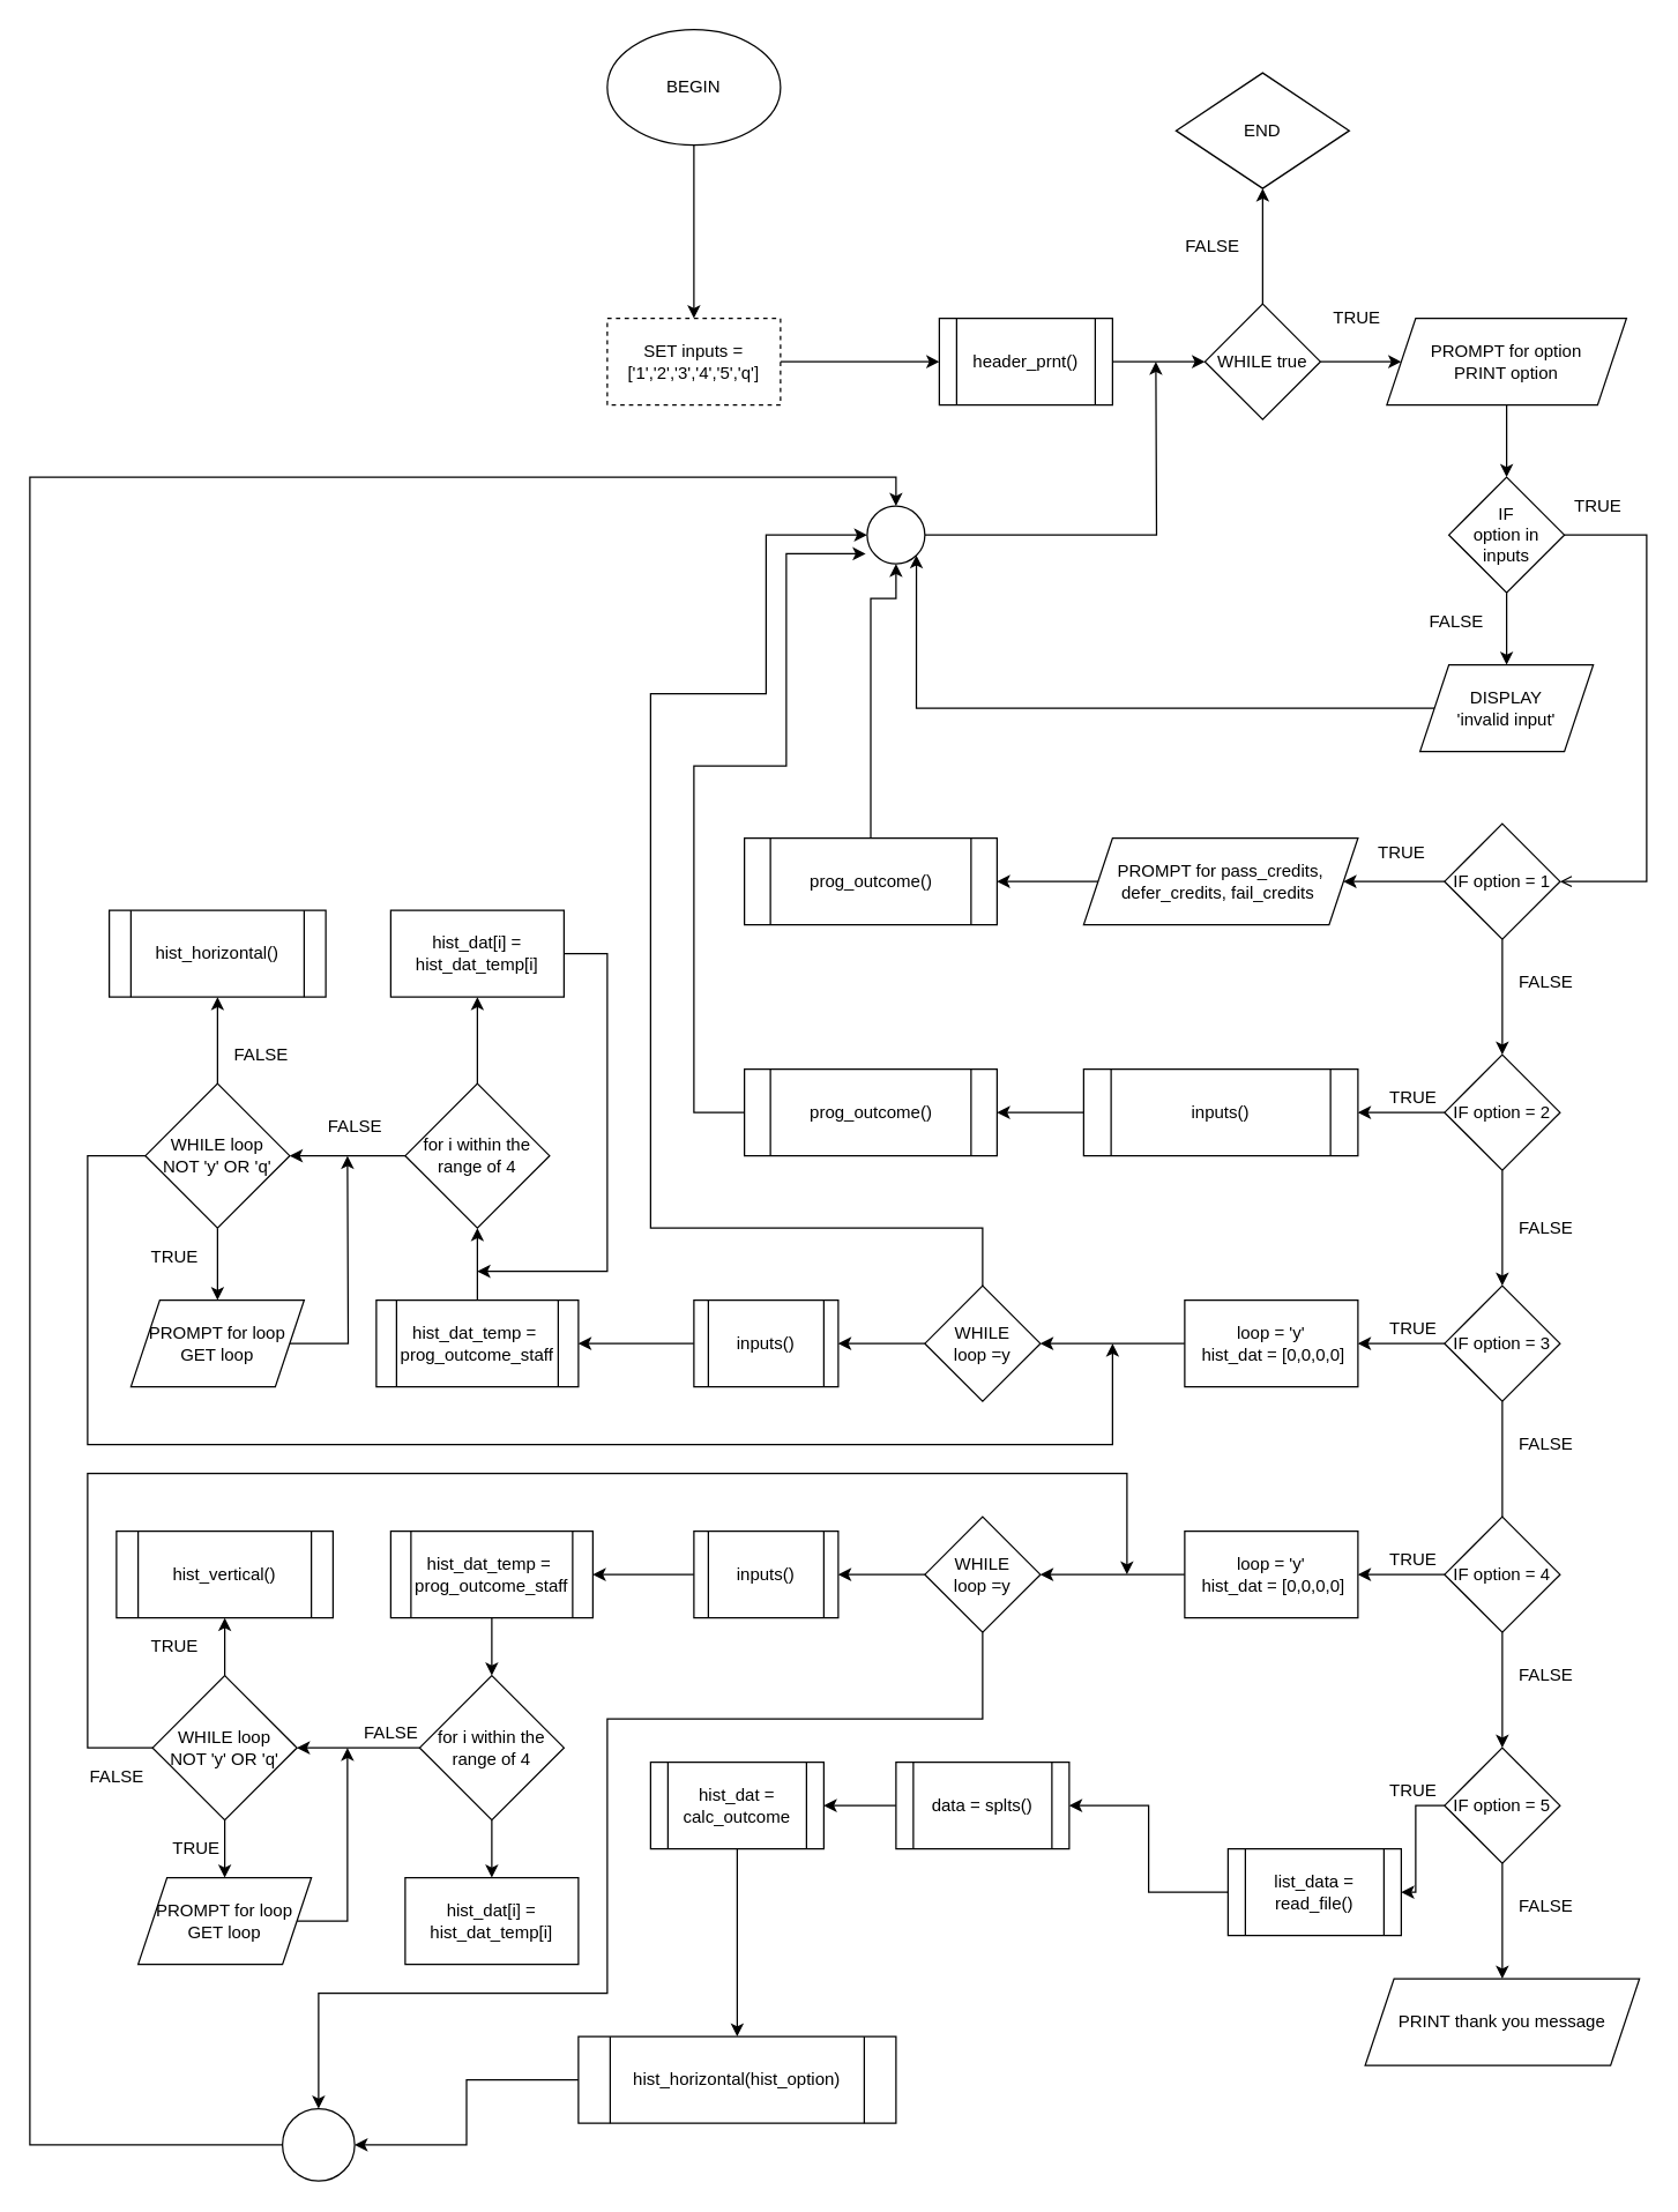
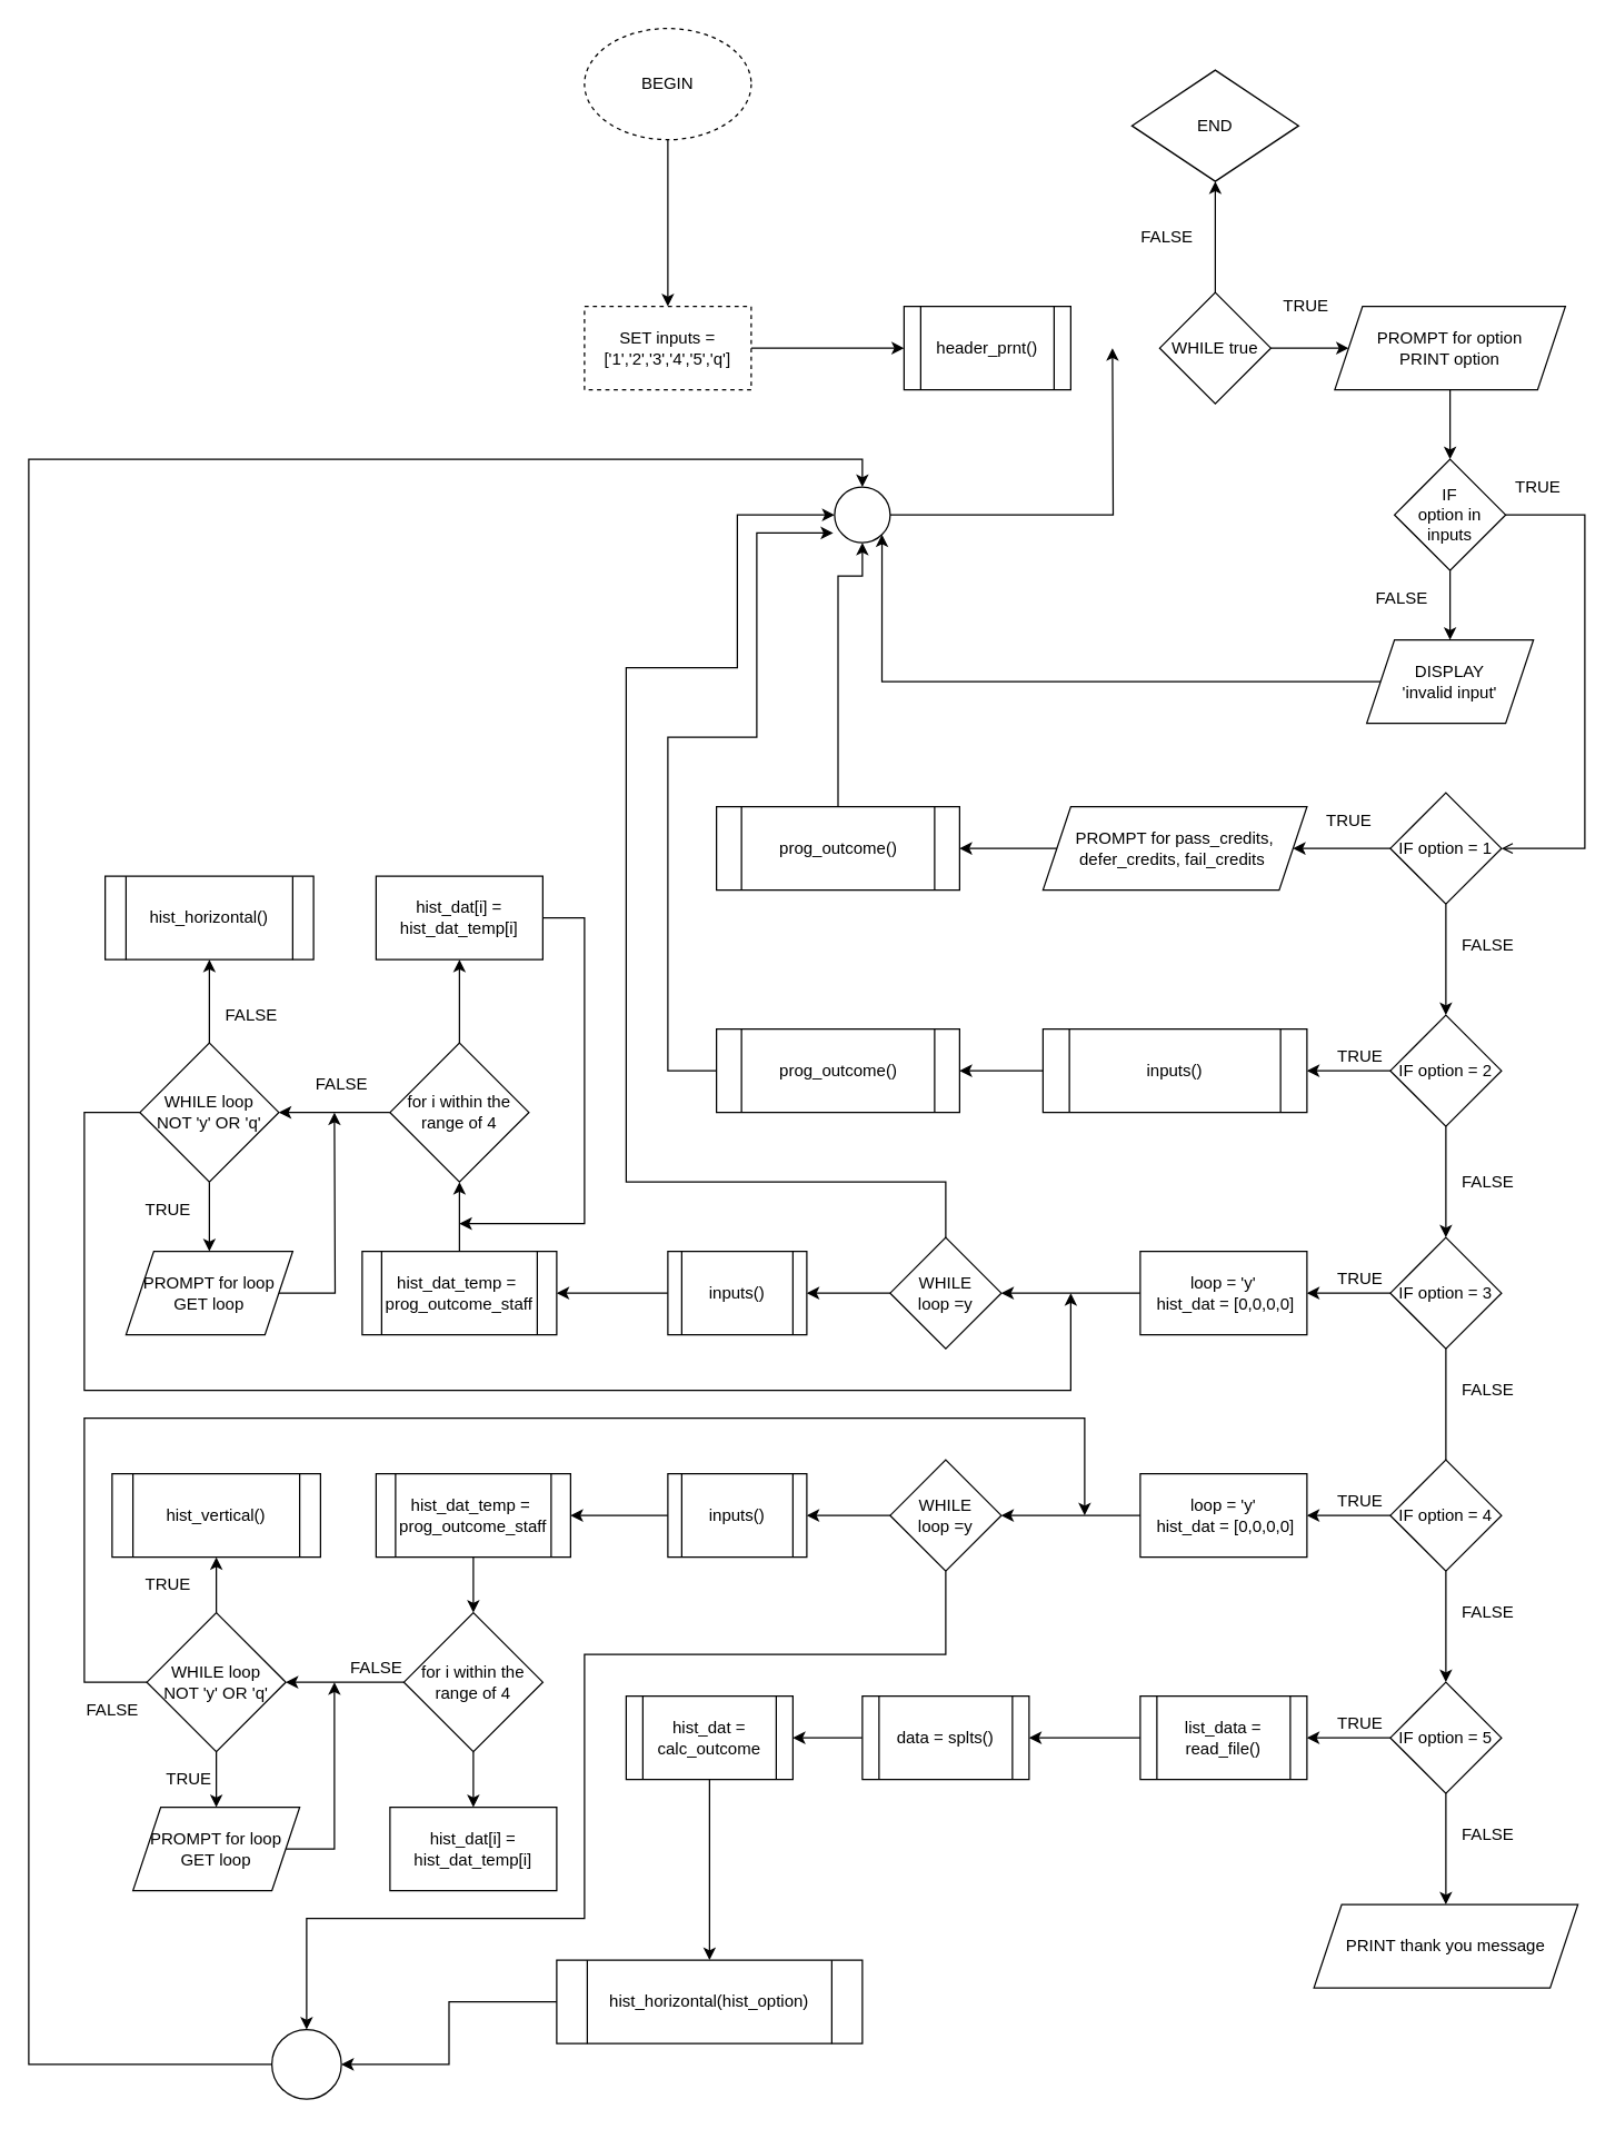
- <mxCell id="3" value="BEGIN" style="ellipse;whiteSpace=wrap;html=1;" vertex="1" parent="1"><mxGeometry x="420" y="20" width="120" height="80" as="geometry" /></mxCell>
+ <mxCell id="3" value="BEGIN" style="ellipse;whiteSpace=wrap;html=1;dashed=1;" vertex="1" parent="1"><mxGeometry x="420" y="20" width="120" height="80" as="geometry" /></mxCell>
- <mxCell id="4" value="" style="edgeStyle=orthogonalEdgeStyle;rounded=0;orthogonalLoop=1;jettySize=auto;html=1;" edge="1" parent="1" source="5" target="8"><mxGeometry relative="1" as="geometry" /></mxCell>
- <mxCell id="90" value="&lt;span&gt;list_data = read_file()&lt;/span&gt;" style="shape=process;whiteSpace=wrap;html=1;backgroundOutline=1;" vertex="1" parent="1"><mxGeometry x="850" y="1280" width="120" height="60" as="geometry" /></mxCell>
+ <mxCell id="90" value="&lt;span&gt;list_data = read_file()&lt;/span&gt;" style="shape=process;whiteSpace=wrap;html=1;backgroundOutline=1;" vertex="1" parent="1"><mxGeometry x="820" y="1220" width="120" height="60" as="geometry" /></mxCell>
